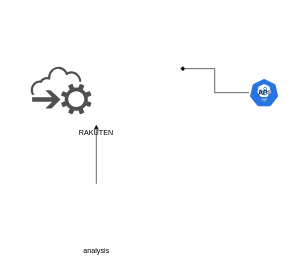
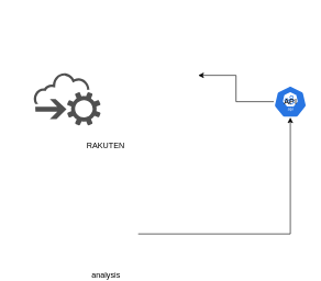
- <mxCell id="3" value="" style="edgeStyle=orthogonalEdgeStyle;rounded=0;orthogonalLoop=1;jettySize=auto;html=1;endArrow=diamond;" parent="1" source="4" target="2" edge="1"><mxGeometry relative="1" as="geometry" /></mxCell>
+ <mxCell id="3" value="" style="edgeStyle=orthogonalEdgeStyle;rounded=0;orthogonalLoop=1;jettySize=auto;html=1;" parent="1" source="4" target="2" edge="1"><mxGeometry relative="1" as="geometry" /></mxCell>
- <mxCell id="5" value="" style="edgeStyle=orthogonalEdgeStyle;rounded=0;orthogonalLoop=1;jettySize=auto;html=1;strokeColor=#000000;" parent="1" source="6" target="2" edge="1"><mxGeometry relative="1" as="geometry"><mxPoint x="260" y="330" as="targetPoint" /></mxGeometry></mxCell>
+ <mxCell id="5" value="" style="edgeStyle=orthogonalEdgeStyle;rounded=0;orthogonalLoop=1;jettySize=auto;html=1;strokeColor=#000000;" parent="1" source="6" target="4" edge="1"><mxGeometry relative="1" as="geometry"><mxPoint x="260" y="330" as="targetPoint" /></mxGeometry></mxCell>
